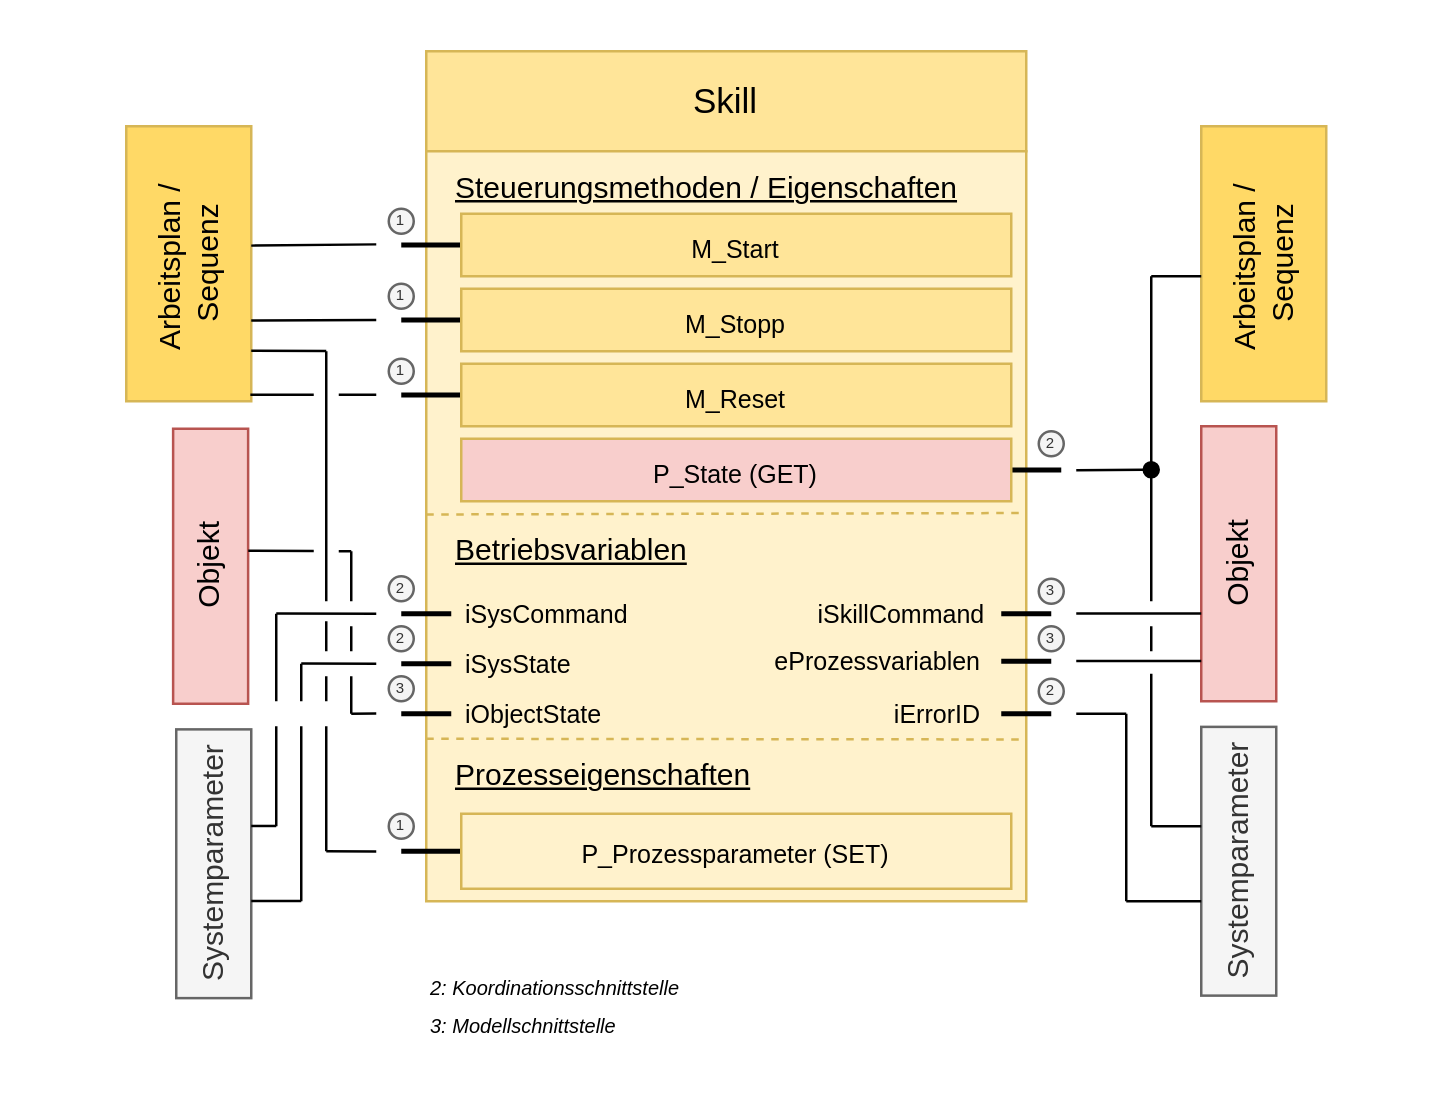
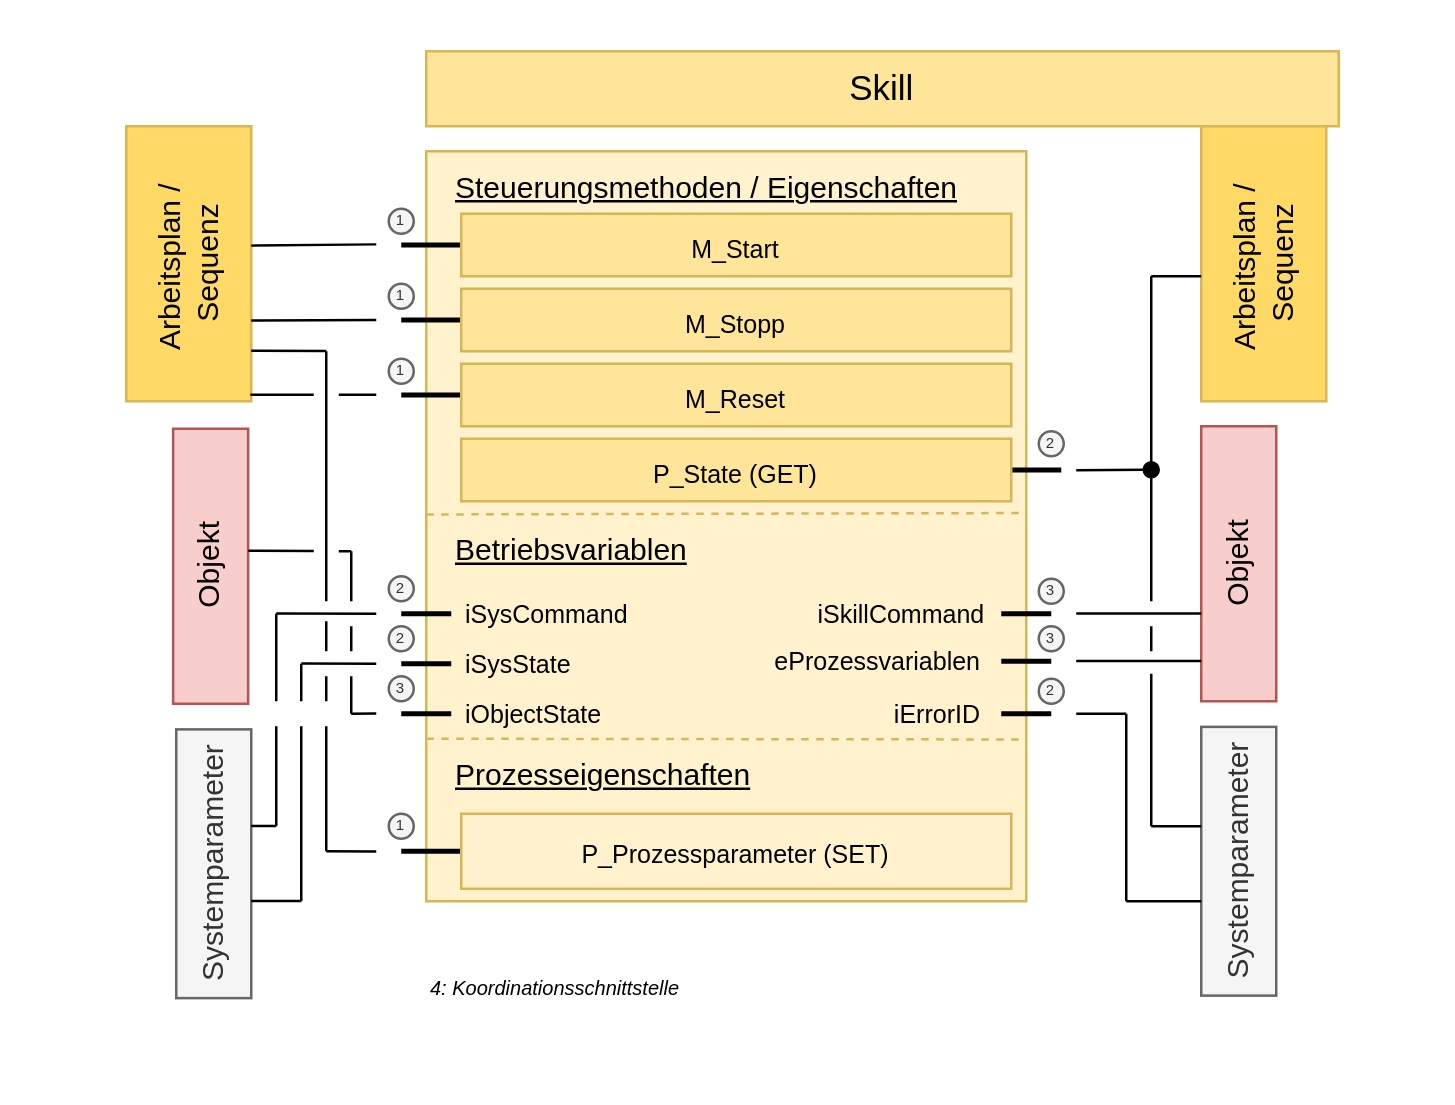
- <mxCell id="2" value="Skill" style="rounded=0;whiteSpace=wrap;html=1;fillColor=#FFE599;strokeColor=#d6b656;fontSize=14;" parent="1" vertex="1"><mxGeometry x="170" y="20" width="240" height="40" as="geometry" /></mxCell>
+ <mxCell id="2" value="Skill" style="rounded=0;whiteSpace=wrap;html=1;fillColor=#FFE599;strokeColor=#d6b656;fontSize=14;" parent="1" vertex="1"><mxGeometry x="170" y="20" width="365" height="30" as="geometry" /></mxCell>
- <mxCell id="25" value="&lt;font style=&quot;font-size: 10px;&quot;&gt;P_State (GET)&lt;/font&gt;" style="rounded=0;whiteSpace=wrap;html=1;fillColor=#f8cecc;strokeColor=#d6b656;fontSize=14;" parent="1" vertex="1"><mxGeometry x="184" y="175" width="220" height="25" as="geometry" /></mxCell>
+ <mxCell id="25" value="&lt;font style=&quot;font-size: 10px;&quot;&gt;P_State (GET)&lt;/font&gt;" style="rounded=0;whiteSpace=wrap;html=1;fillColor=#FFE599;strokeColor=#d6b656;fontSize=14;" parent="1" vertex="1"><mxGeometry x="184" y="175" width="220" height="25" as="geometry" /></mxCell>
- <mxCell id="61" value="2: Koordinationsschnittstelle" style="text;html=1;align=left;verticalAlign=middle;whiteSpace=wrap;rounded=0;fontSize=8;fontStyle=2" parent="1" vertex="1"><mxGeometry x="170" y="390" width="140" height="10" as="geometry" /></mxCell>
+ <mxCell id="61" value="4: Koordinationsschnittstelle" style="text;html=1;align=left;verticalAlign=middle;whiteSpace=wrap;rounded=0;fontSize=8;fontStyle=2" parent="1" vertex="1"><mxGeometry x="170" y="390" width="140" height="10" as="geometry" /></mxCell>
- <mxCell id="62" value="3: Modellschnittstelle" style="text;html=1;align=left;verticalAlign=middle;whiteSpace=wrap;rounded=0;fontSize=8;fontStyle=2" parent="1" vertex="1"><mxGeometry x="170" y="400" width="140" height="20" as="geometry" /></mxCell>
